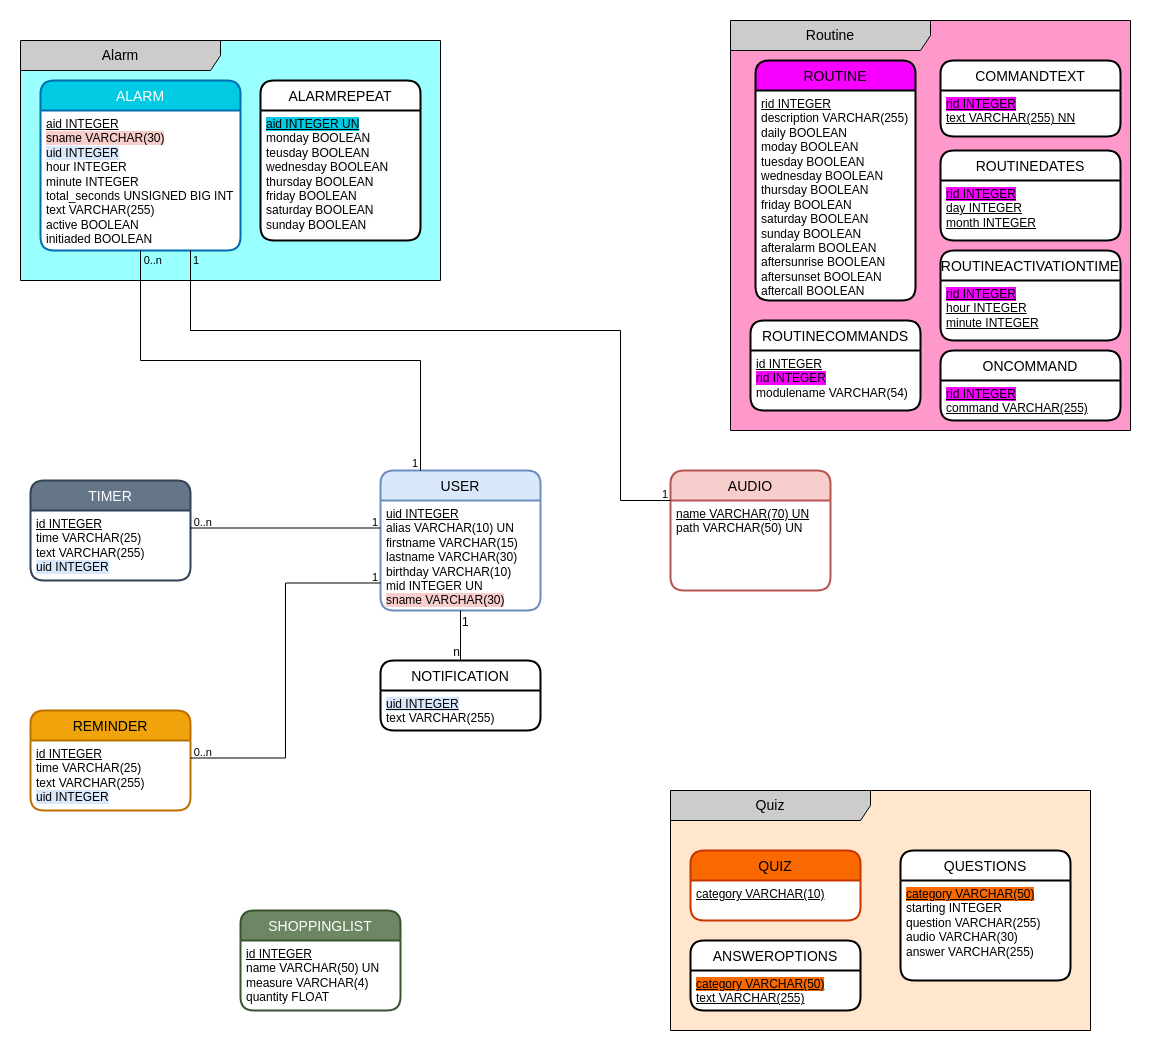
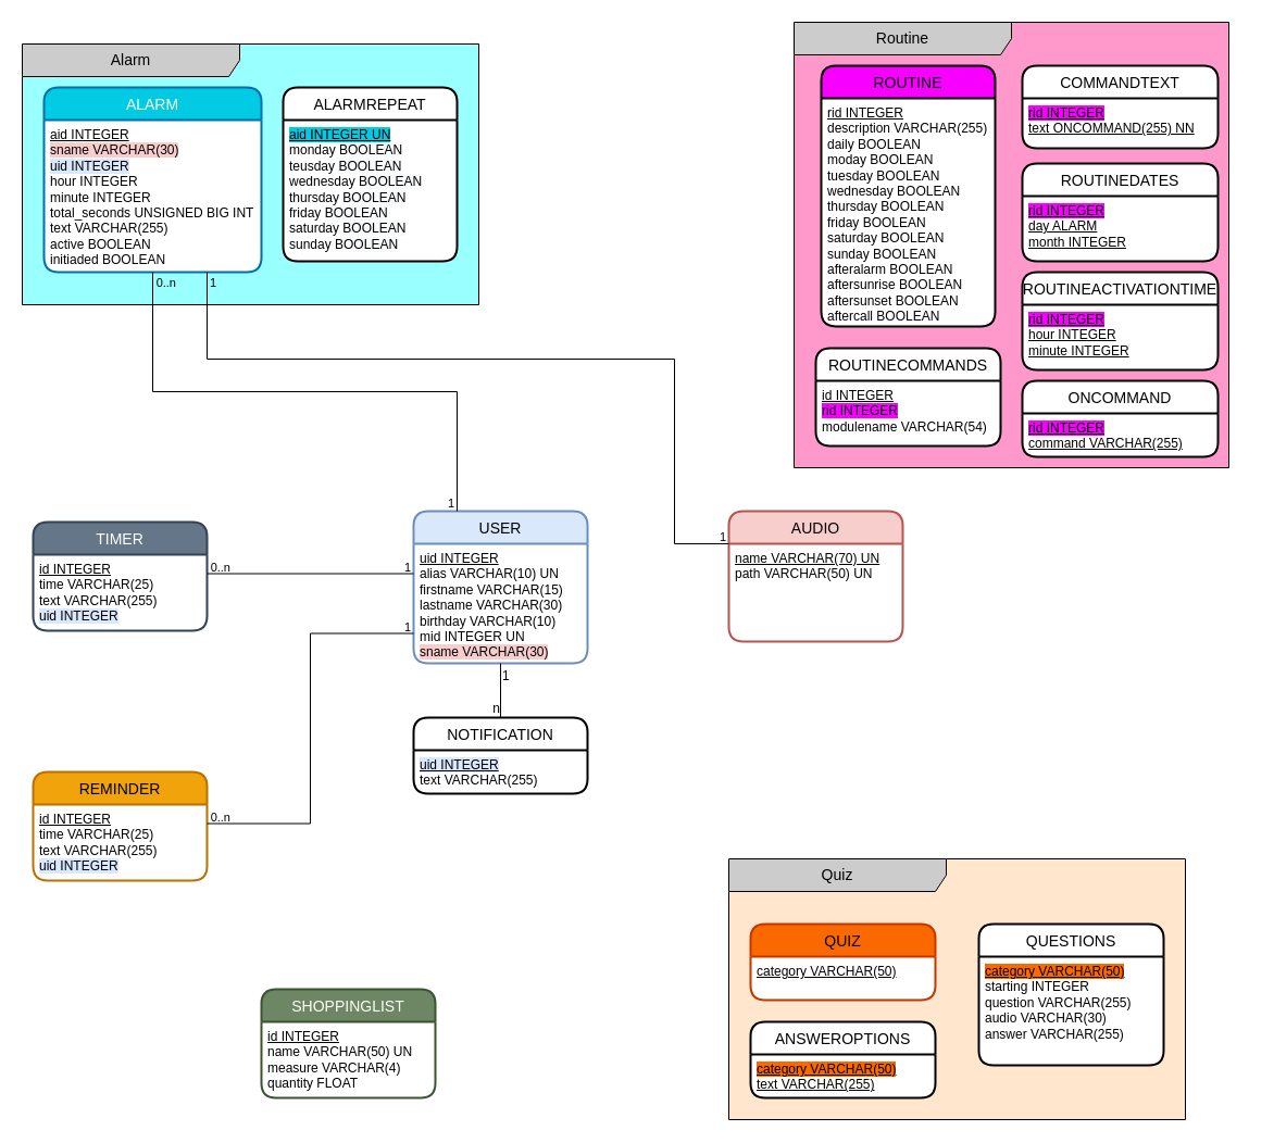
- <mxCell id="20" value="&lt;u&gt;&lt;span style=&quot;background-color: rgb(247 , 0 , 255)&quot;&gt;rid INTEGER&lt;/span&gt;&lt;br&gt;text VARCHAR(255) NN&lt;/u&gt;" style="align=left;strokeColor=none;fillColor=none;spacingLeft=4;fontSize=12;verticalAlign=top;resizable=0;rotatable=0;part=1;html=1;" parent="19" vertex="1"><mxGeometry y="30" width="180.0" height="46" as="geometry" /></mxCell>
+ <mxCell id="20" value="&lt;u&gt;&lt;span style=&quot;background-color: rgb(247 , 0 , 255)&quot;&gt;rid INTEGER&lt;/span&gt;&lt;br&gt;text ONCOMMAND(255) NN&lt;/u&gt;" style="align=left;strokeColor=none;fillColor=none;spacingLeft=4;fontSize=12;verticalAlign=top;resizable=0;rotatable=0;part=1;html=1;" parent="19" vertex="1"><mxGeometry y="30" width="180.0" height="46" as="geometry" /></mxCell>
- <mxCell id="22" value="&lt;u&gt;&lt;span style=&quot;background-color: rgb(247 , 0 , 255)&quot;&gt;rid INTEGER&lt;/span&gt;&lt;br&gt;day INTEGER&lt;br&gt;month INTEGER&lt;/u&gt;" style="align=left;strokeColor=none;fillColor=none;spacingLeft=4;fontSize=12;verticalAlign=top;resizable=0;rotatable=0;part=1;html=1;" parent="21" vertex="1"><mxGeometry y="30" width="180.0" height="60" as="geometry" /></mxCell>
+ <mxCell id="22" value="&lt;u&gt;&lt;span style=&quot;background-color: rgb(247 , 0 , 255)&quot;&gt;rid INTEGER&lt;/span&gt;&lt;br&gt;day ALARM&lt;br&gt;month INTEGER&lt;/u&gt;" style="align=left;strokeColor=none;fillColor=none;spacingLeft=4;fontSize=12;verticalAlign=top;resizable=0;rotatable=0;part=1;html=1;" parent="21" vertex="1"><mxGeometry y="30" width="180.0" height="60" as="geometry" /></mxCell>
- <mxCell id="36" value="&lt;u&gt;category VARCHAR(10)&lt;/u&gt;" style="align=left;strokeColor=none;fillColor=none;spacingLeft=4;fontSize=12;verticalAlign=top;resizable=0;rotatable=0;part=1;html=1;" parent="35" vertex="1"><mxGeometry y="30" width="170" height="40" as="geometry" /></mxCell>
+ <mxCell id="36" value="&lt;u&gt;category VARCHAR(50)&lt;/u&gt;" style="align=left;strokeColor=none;fillColor=none;spacingLeft=4;fontSize=12;verticalAlign=top;resizable=0;rotatable=0;part=1;html=1;" parent="35" vertex="1"><mxGeometry y="30" width="170" height="40" as="geometry" /></mxCell>
